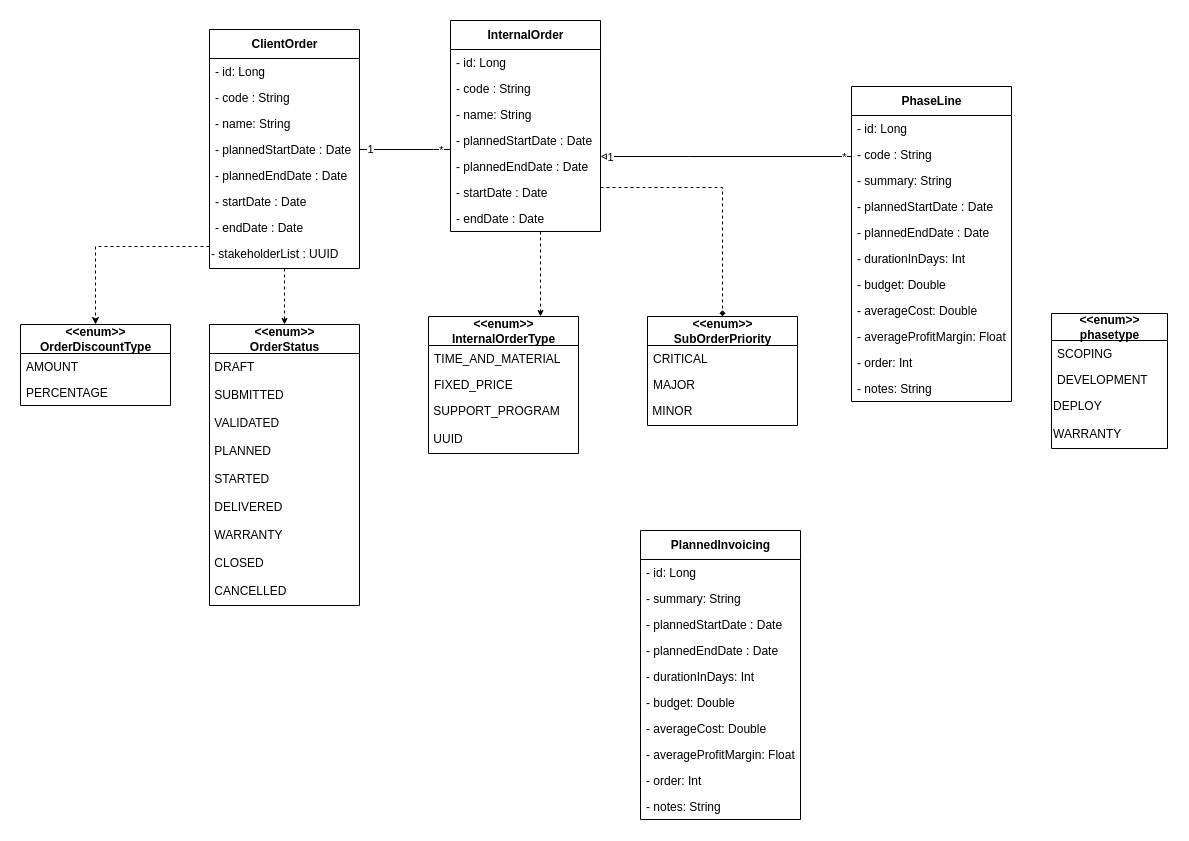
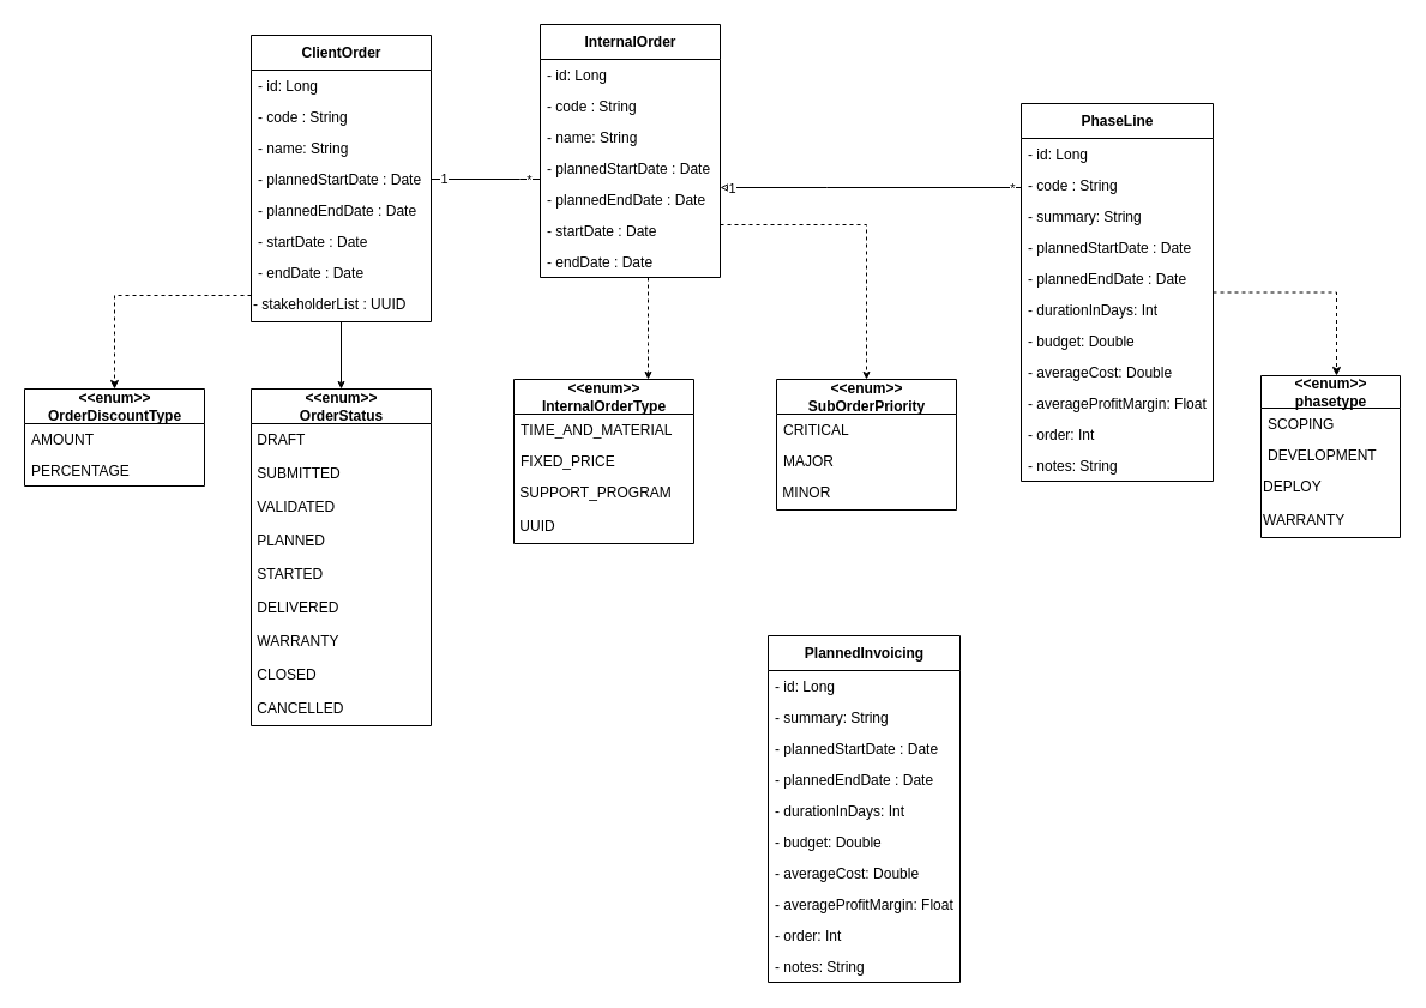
+ <mxCell id="51" style="edgeStyle=orthogonalEdgeStyle;rounded=0;orthogonalLoop=1;jettySize=auto;html=1;endArrow=classic;endFill=1;startSize=5;endSize=5;dashed=1;" edge="1" parent="1" source="52" target="64"><mxGeometry relative="1" as="geometry"><Array as="points"><mxPoint x="1114" y="244" /></Array></mxGeometry></mxCell>
- <mxCell id="34" style="edgeStyle=orthogonalEdgeStyle;rounded=0;orthogonalLoop=1;jettySize=auto;html=1;dashed=1;startSize=4;endSize=4;fontStyle=0" parent="1" source="25" target="10" edge="1"><mxGeometry relative="1" as="geometry"><Array as="points"><mxPoint x="266" y="342" /></Array></mxGeometry></mxCell>
+ <mxCell id="34" style="edgeStyle=orthogonalEdgeStyle;rounded=0;orthogonalLoop=1;jettySize=auto;html=1;dashed=0;startSize=4;endSize=4;fontStyle=0;" parent="1" source="25" target="10" edge="1"><mxGeometry relative="1" as="geometry"><Array as="points"><mxPoint x="266" y="342" /></Array></mxGeometry></mxCell>
- <mxCell id="43" style="edgeStyle=orthogonalEdgeStyle;rounded=0;orthogonalLoop=1;jettySize=auto;html=1;endArrow=diamond;endFill=1;startSize=4;endSize=4;dashed=1;" parent="1" source="2" target="39" edge="1"><mxGeometry relative="1" as="geometry"><Array as="points"><mxPoint x="722" y="187" /></Array></mxGeometry></mxCell>
+ <mxCell id="43" style="edgeStyle=orthogonalEdgeStyle;rounded=0;orthogonalLoop=1;jettySize=auto;html=1;endArrow=classic;endFill=1;startSize=4;endSize=4;dashed=1;" parent="1" source="2" target="39" edge="1"><mxGeometry relative="1" as="geometry"><Array as="points"><mxPoint x="722" y="187" /></Array></mxGeometry></mxCell>
